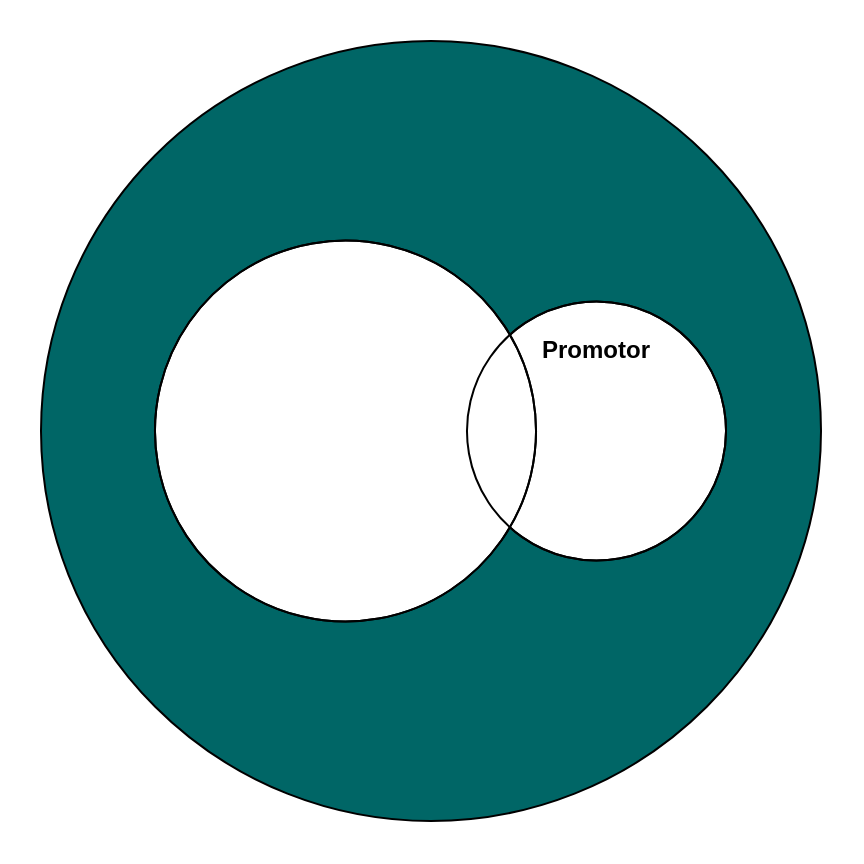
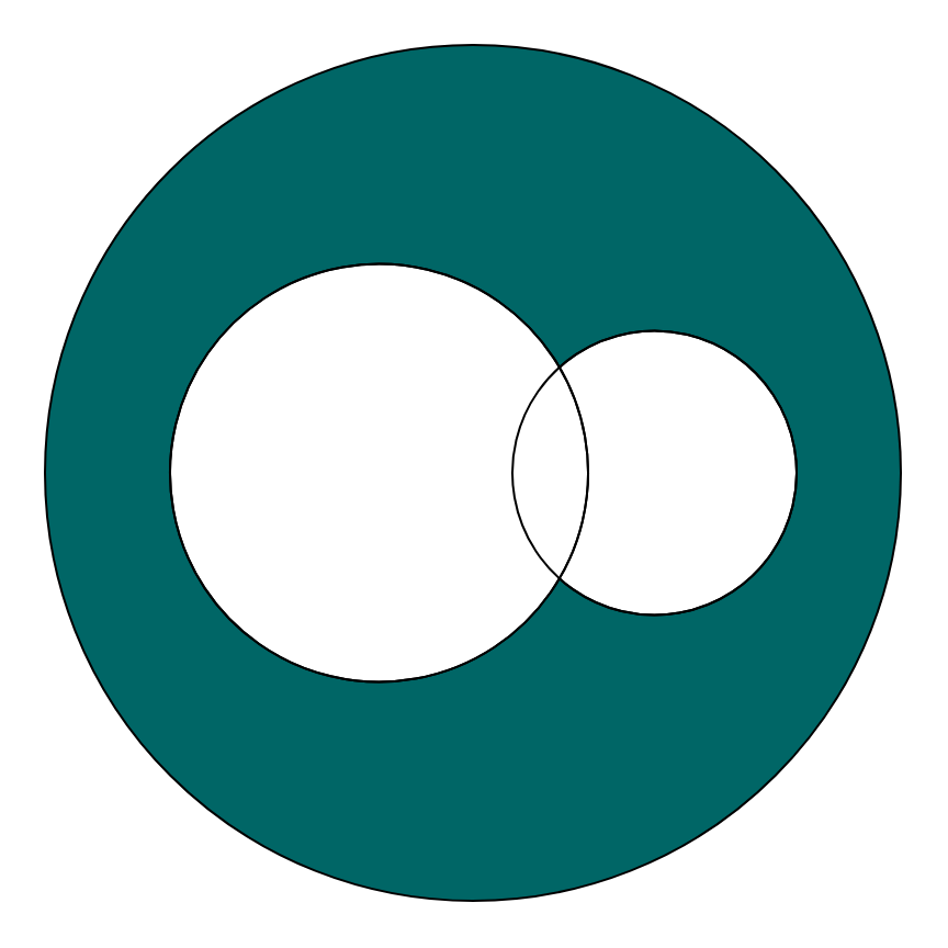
- <mxCell id="7" value="Promotor" style="text;html=1;align=center;verticalAlign=middle;whiteSpace=wrap;rounded=0;fontStyle=1" parent="1" vertex="1"><mxGeometry x="267.5" y="160" width="60" height="30" as="geometry" /></mxCell>
